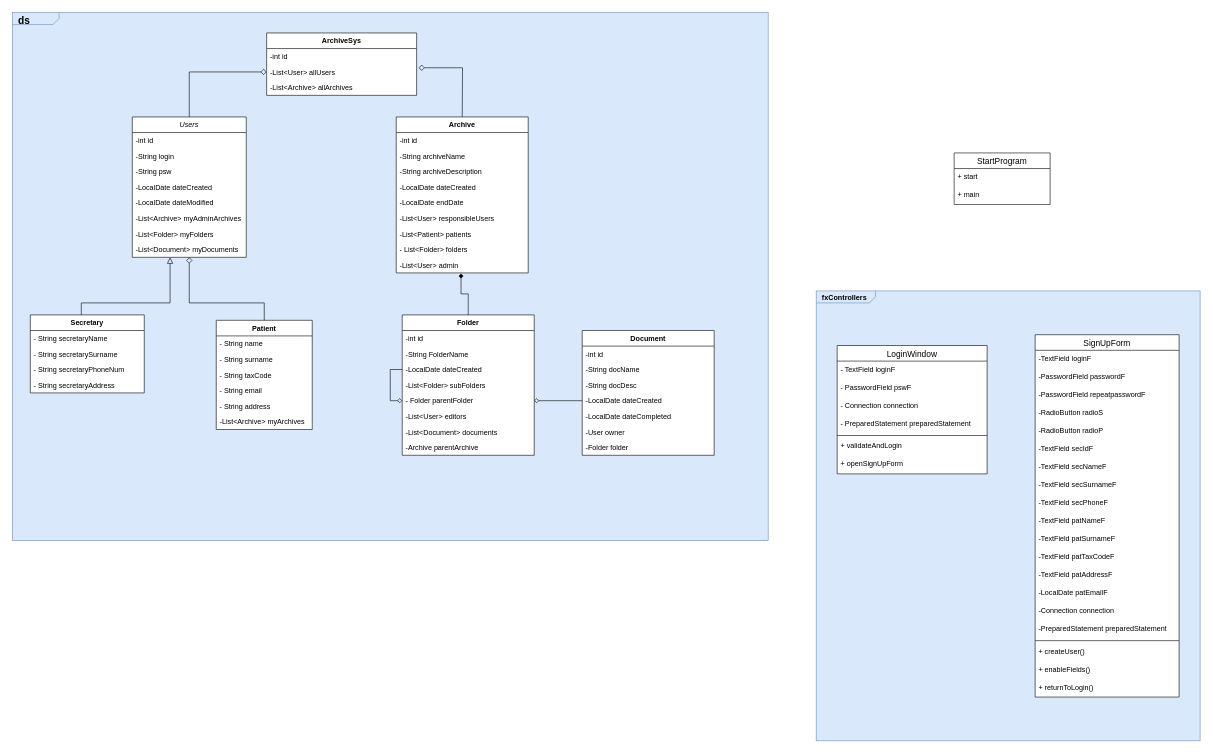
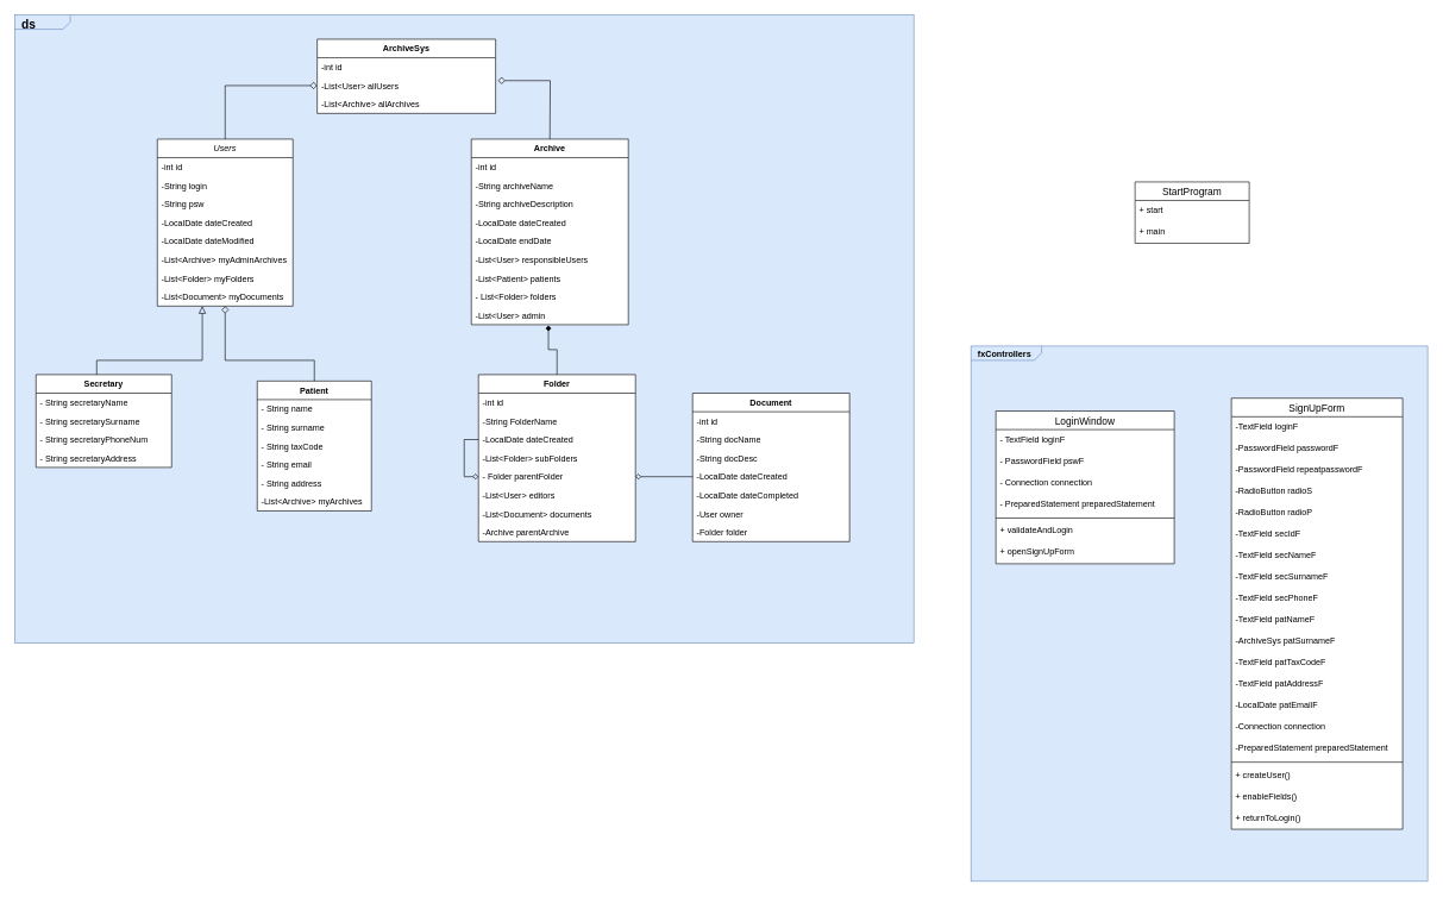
- <mxCell id="73" value="-TextField patSurnameF" style="text;strokeColor=none;fillColor=none;spacingLeft=4;spacingRight=4;overflow=hidden;rotatable=0;points=[[0,0.5],[1,0.5]];portConstraint=eastwest;fontSize=12;" parent="62" vertex="1"><mxGeometry y="326" width="240" height="30" as="geometry" /></mxCell>
+ <mxCell id="73" value="-ArchiveSys patSurnameF" style="text;strokeColor=none;fillColor=none;spacingLeft=4;spacingRight=4;overflow=hidden;rotatable=0;points=[[0,0.5],[1,0.5]];portConstraint=eastwest;fontSize=12;" parent="62" vertex="1"><mxGeometry y="326" width="240" height="30" as="geometry" /></mxCell>
